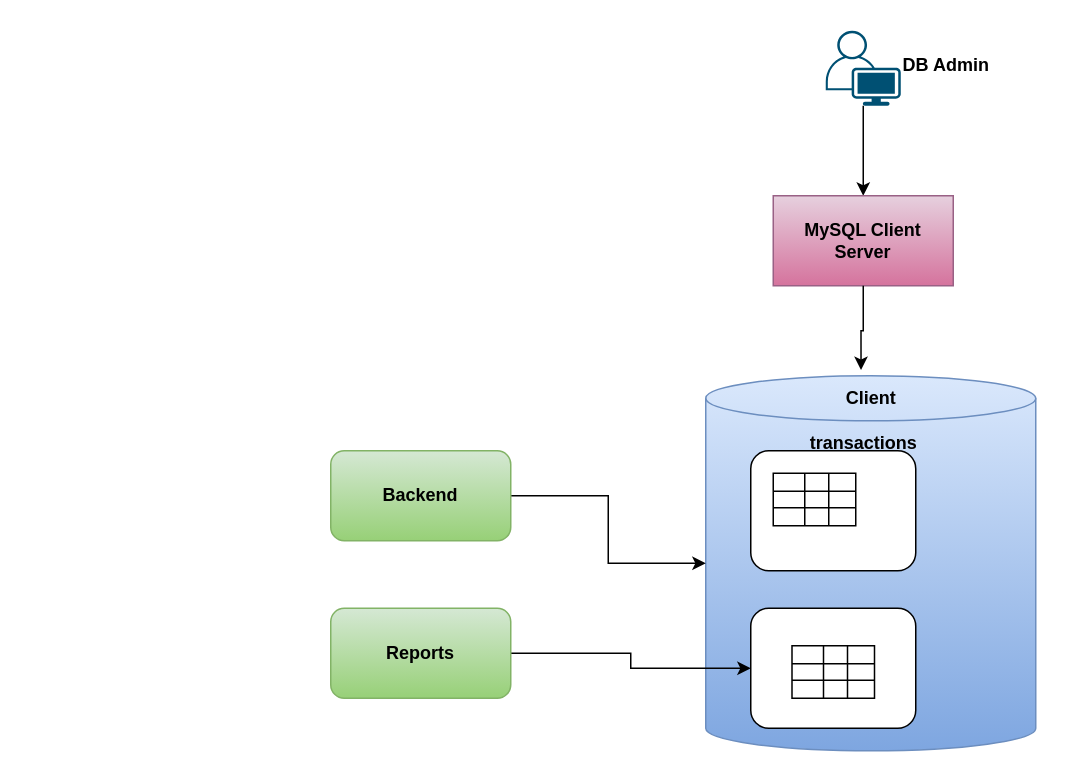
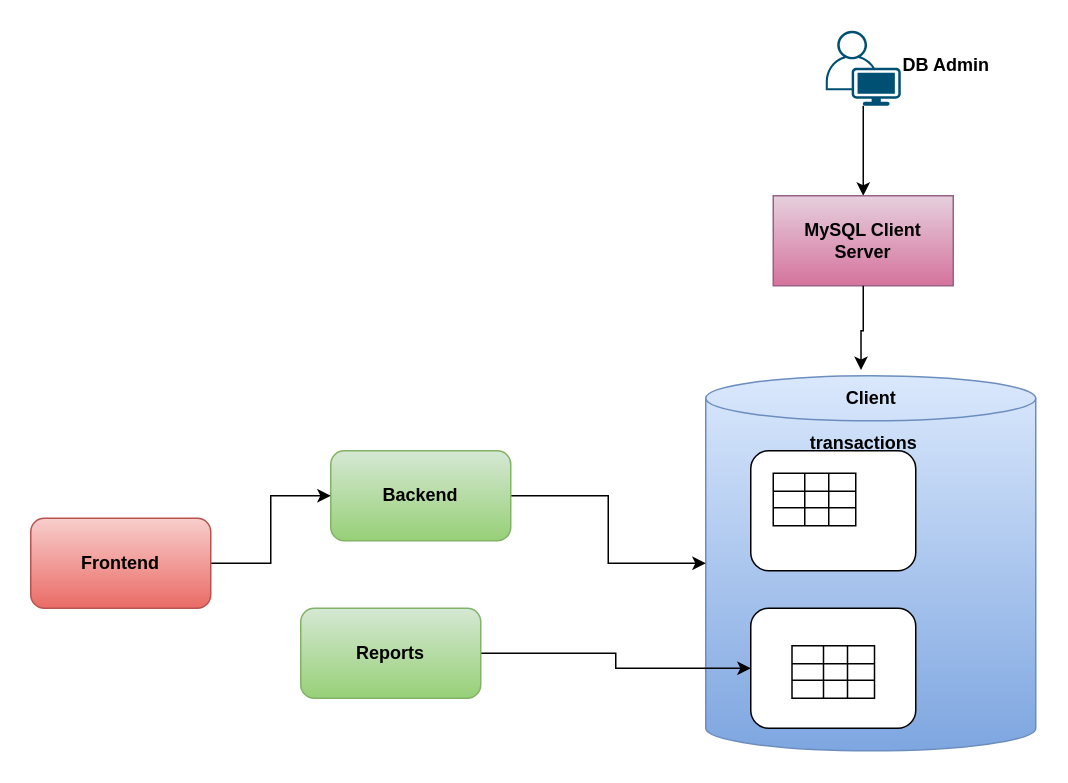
+ <mxCell id="5" style="edgeStyle=orthogonalEdgeStyle;rounded=0;orthogonalLoop=1;jettySize=auto;html=1;entryX=0;entryY=0.5;entryDx=0;entryDy=0;" edge="1" parent="1" source="6" target="4"><mxGeometry relative="1" as="geometry" /></mxCell>
+ <mxCell id="6" value="&lt;b&gt;Frontend&lt;/b&gt;" style="rounded=1;whiteSpace=wrap;html=1;fillColor=#f8cecc;gradientColor=#ea6b66;strokeColor=#b85450;" vertex="1" parent="1"><mxGeometry x="20" y="345" width="120" height="60" as="geometry" /></mxCell>
- <mxCell id="29" value="&lt;b&gt;Reports&lt;/b&gt;" style="rounded=1;whiteSpace=wrap;html=1;fillColor=#d5e8d4;gradientColor=#97d077;strokeColor=#82b366;" vertex="1" parent="1"><mxGeometry x="220" y="405" width="120" height="60" as="geometry" /></mxCell>
+ <mxCell id="29" value="&lt;b&gt;Reports&lt;/b&gt;" style="rounded=1;whiteSpace=wrap;html=1;fillColor=#d5e8d4;gradientColor=#97d077;strokeColor=#82b366;" vertex="1" parent="1"><mxGeometry x="200" y="405" width="120" height="60" as="geometry" /></mxCell>
